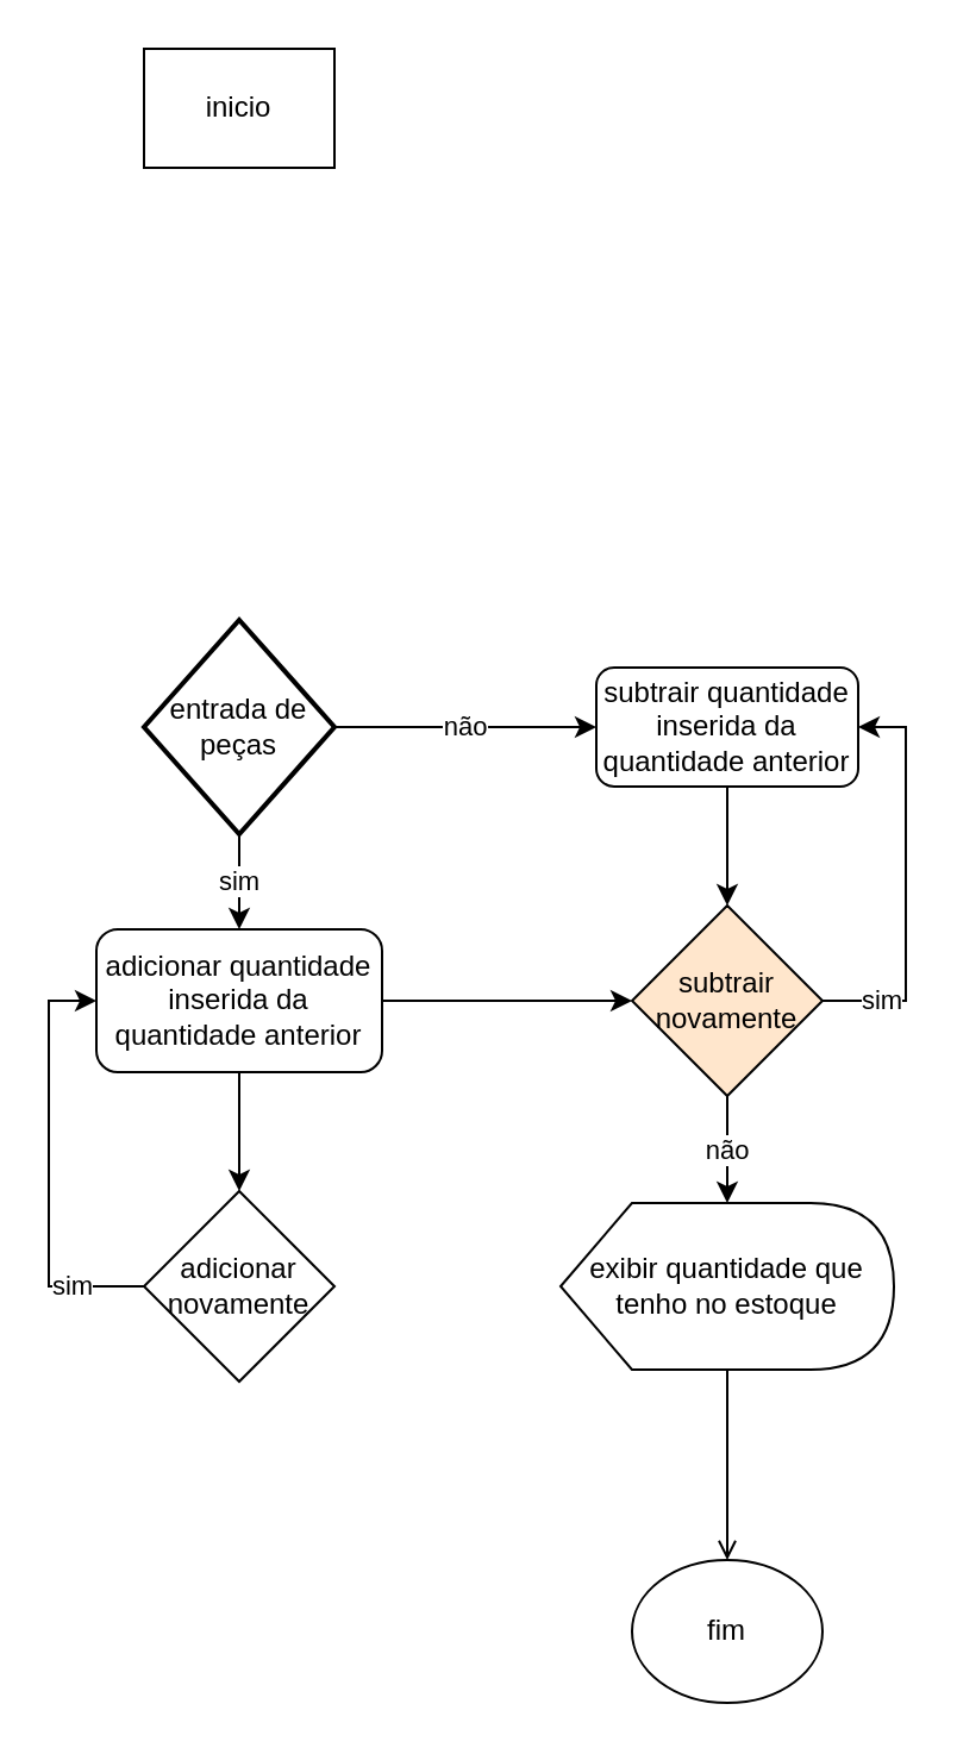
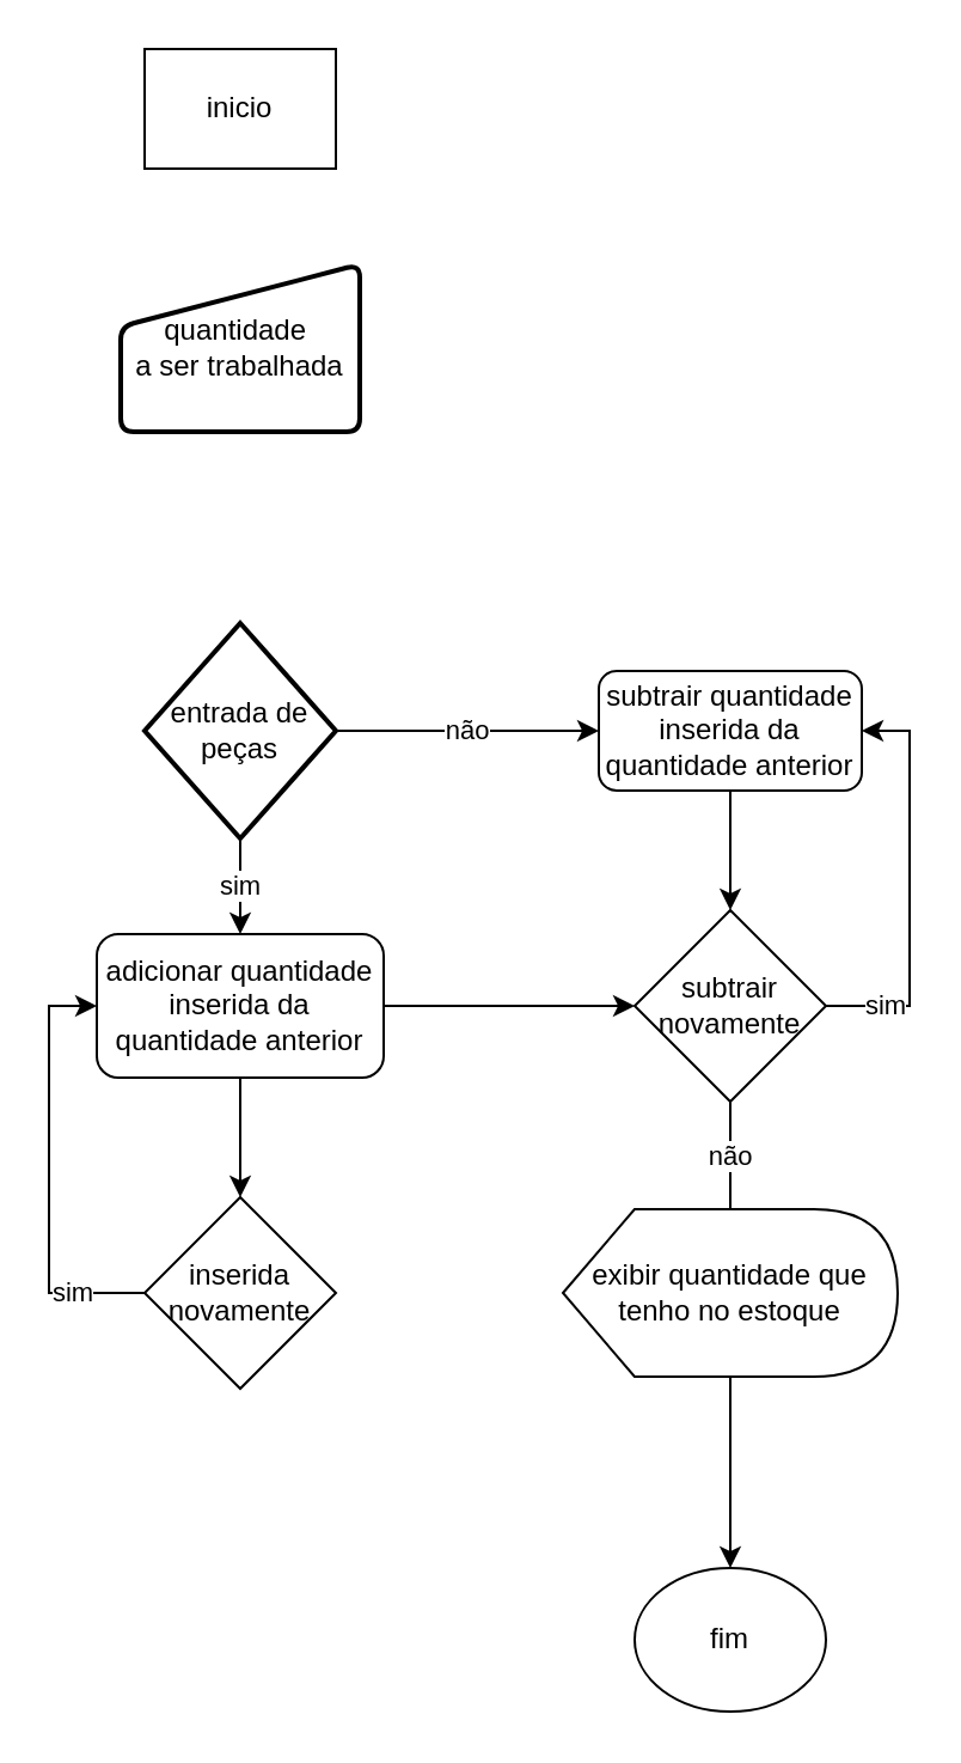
+ <mxCell id="3" value="quantidade&amp;nbsp;&lt;br&gt;a ser trabalhada" style="html=1;strokeWidth=2;shape=manualInput;whiteSpace=wrap;rounded=1;size=26;arcSize=11;" vertex="1" parent="1"><mxGeometry x="50" y="110" width="100" height="70" as="geometry" /></mxCell>
- <mxCell id="16" value="subtrair novamente" style="rhombus;whiteSpace=wrap;html=1;fillColor=#ffe6cc;" vertex="1" parent="1"><mxGeometry x="265" y="380" width="80" height="80" as="geometry" /></mxCell>
+ <mxCell id="16" value="subtrair novamente" style="rhombus;whiteSpace=wrap;html=1;" vertex="1" parent="1"><mxGeometry x="265" y="380" width="80" height="80" as="geometry" /></mxCell>
- <mxCell id="15" value="não" style="edgeStyle=orthogonalEdgeStyle;rounded=0;orthogonalLoop=1;jettySize=auto;html=1;" edge="1" parent="1" source="16" target="18"><mxGeometry relative="1" as="geometry" /></mxCell>
+ <mxCell id="15" value="não" style="edgeStyle=orthogonalEdgeStyle;rounded=0;orthogonalLoop=1;jettySize=auto;html=1;endArrow=none;" edge="1" parent="1" source="16" target="18"><mxGeometry relative="1" as="geometry" /></mxCell>
- <mxCell id="13" value="adicionar novamente" style="rhombus;whiteSpace=wrap;html=1;" vertex="1" parent="1"><mxGeometry x="60" y="500" width="80" height="80" as="geometry" /></mxCell>
+ <mxCell id="13" value="inserida novamente" style="rhombus;whiteSpace=wrap;html=1;" vertex="1" parent="1"><mxGeometry x="60" y="500" width="80" height="80" as="geometry" /></mxCell>
- <mxCell id="17" value="" style="edgeStyle=orthogonalEdgeStyle;rounded=0;orthogonalLoop=1;jettySize=auto;html=1;endArrow=open;" edge="1" parent="1" source="18" target="19"><mxGeometry relative="1" as="geometry" /></mxCell>
+ <mxCell id="17" value="" style="edgeStyle=orthogonalEdgeStyle;rounded=0;orthogonalLoop=1;jettySize=auto;html=1;" edge="1" parent="1" source="18" target="19"><mxGeometry relative="1" as="geometry" /></mxCell>
